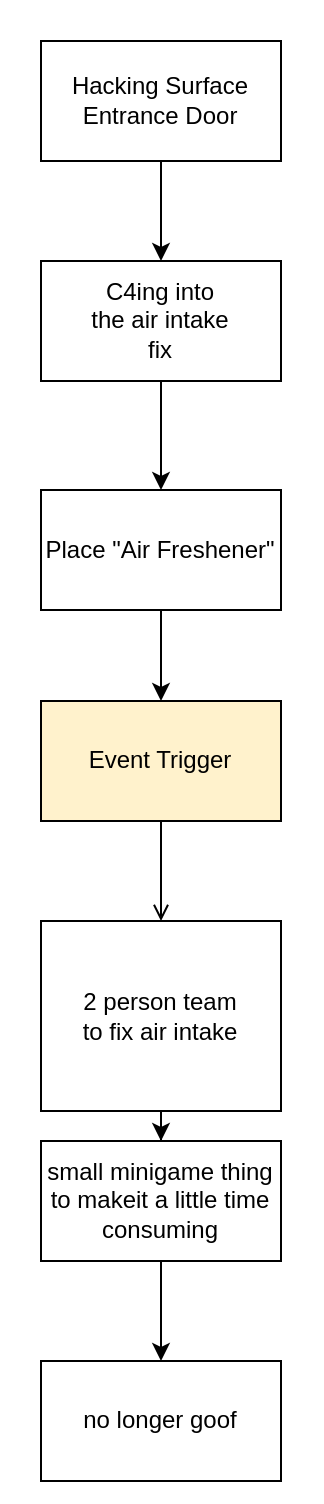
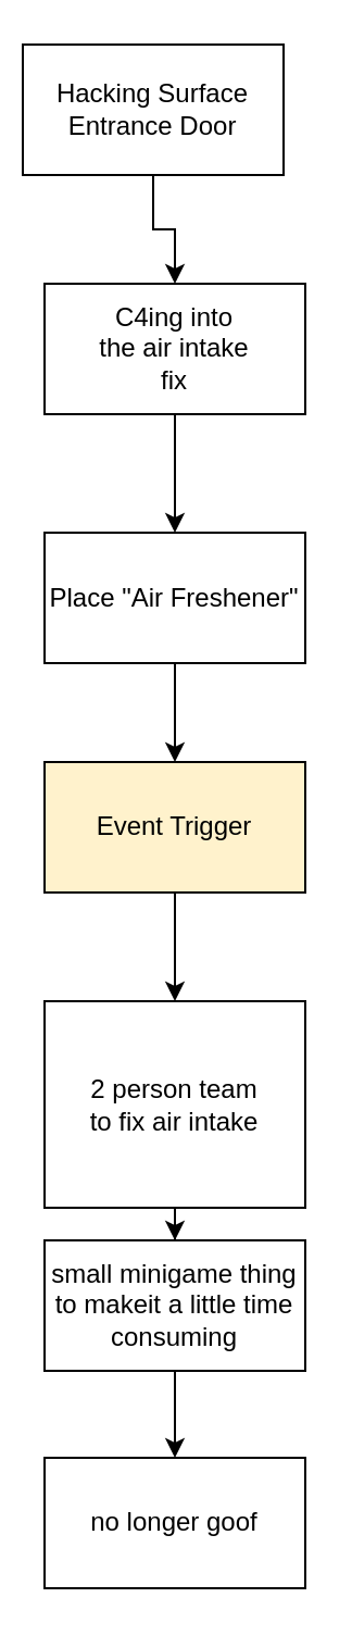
- <mxCell id="3" value="Hacking Surface Entrance Door" style="rounded=0;whiteSpace=wrap;html=1;" parent="1" vertex="1"><mxGeometry x="20" y="20" width="120" height="60" as="geometry" /></mxCell>
+ <mxCell id="3" value="Hacking Surface Entrance Door" style="rounded=0;whiteSpace=wrap;html=1;" parent="1" vertex="1"><mxGeometry x="10" y="20" width="120" height="60" as="geometry" /></mxCell>
- <mxCell id="8" value="" style="edgeStyle=orthogonalEdgeStyle;rounded=0;orthogonalLoop=1;jettySize=auto;html=1;endArrow=open;" edge="1" parent="1" source="9" target="11"><mxGeometry relative="1" as="geometry" /></mxCell>
+ <mxCell id="8" value="" style="edgeStyle=orthogonalEdgeStyle;rounded=0;orthogonalLoop=1;jettySize=auto;html=1;" edge="1" parent="1" source="9" target="11"><mxGeometry relative="1" as="geometry" /></mxCell>
- <mxCell id="14" value="no longer goof" style="rounded=0;whiteSpace=wrap;html=1;" vertex="1" parent="1"><mxGeometry x="20" y="680" width="120" height="60" as="geometry" /></mxCell>
+ <mxCell id="14" value="no longer goof" style="rounded=0;whiteSpace=wrap;html=1;" vertex="1" parent="1"><mxGeometry x="20" y="670" width="120" height="60" as="geometry" /></mxCell>
